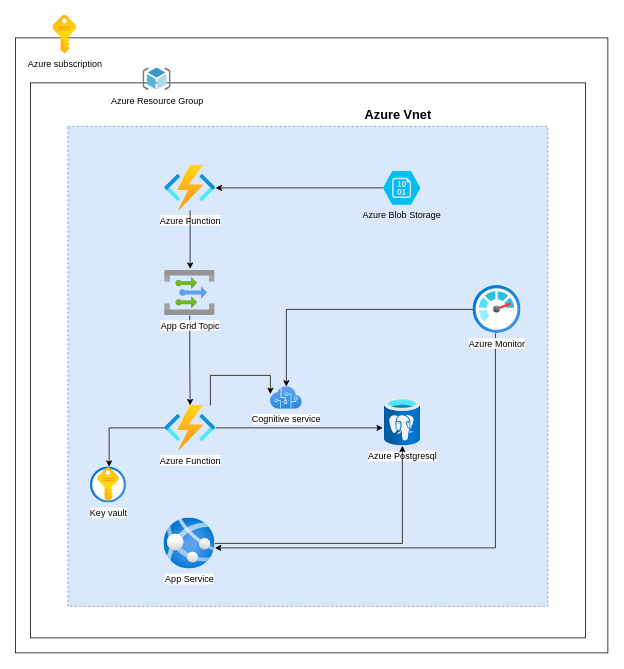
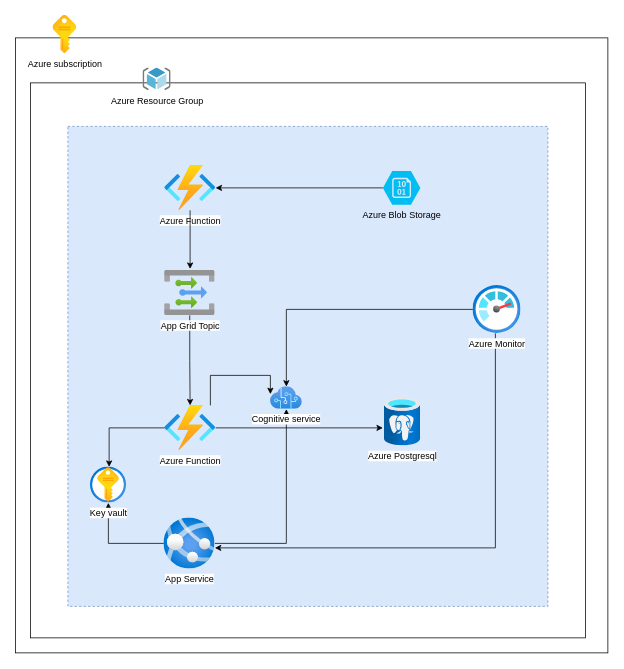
- <mxCell id="17" value="Azure Vnet" style="text;html=1;align=center;verticalAlign=middle;resizable=0;points=[];autosize=1;strokeColor=none;fillColor=none;fontStyle=1;fontSize=17;" vertex="1" parent="1"><mxGeometry x="475" y="138" width="110" height="30" as="geometry" /></mxCell>
+ <mxCell id="15" style="edgeStyle=orthogonalEdgeStyle;rounded=0;orthogonalLoop=1;jettySize=auto;html=1;" edge="1" parent="1" source="16" target="25"><mxGeometry relative="1" as="geometry" /></mxCell>
- <mxCell id="14" style="edgeStyle=orthogonalEdgeStyle;rounded=0;orthogonalLoop=1;jettySize=auto;html=1;" edge="1" parent="1" source="16" target="13"><mxGeometry relative="1" as="geometry" /></mxCell>
+ <mxCell id="14" style="edgeStyle=orthogonalEdgeStyle;rounded=0;orthogonalLoop=1;jettySize=auto;html=1;" edge="1" parent="1" source="16" target="23"><mxGeometry relative="1" as="geometry" /></mxCell>
